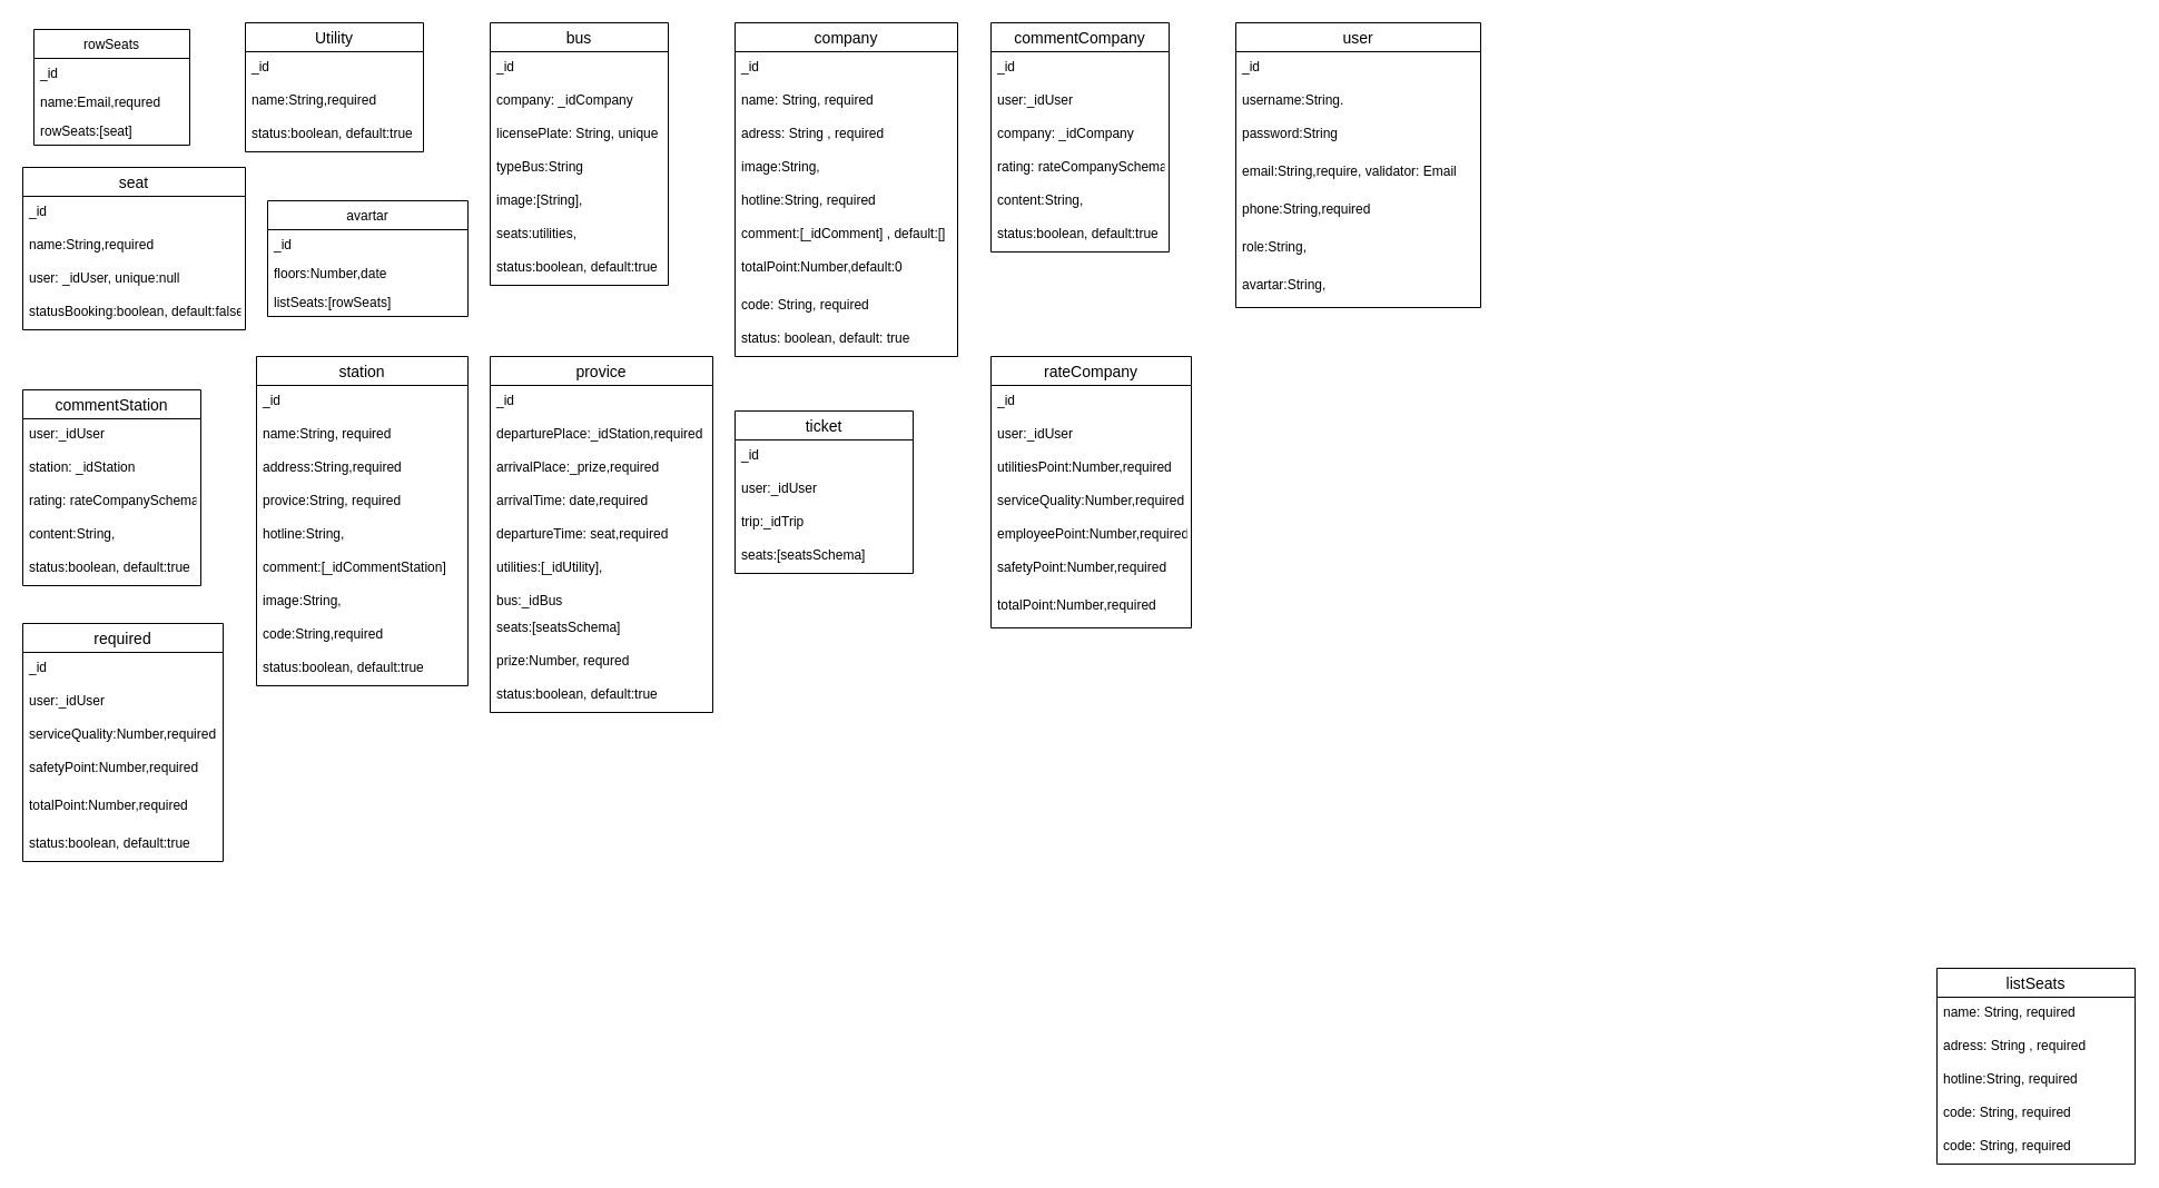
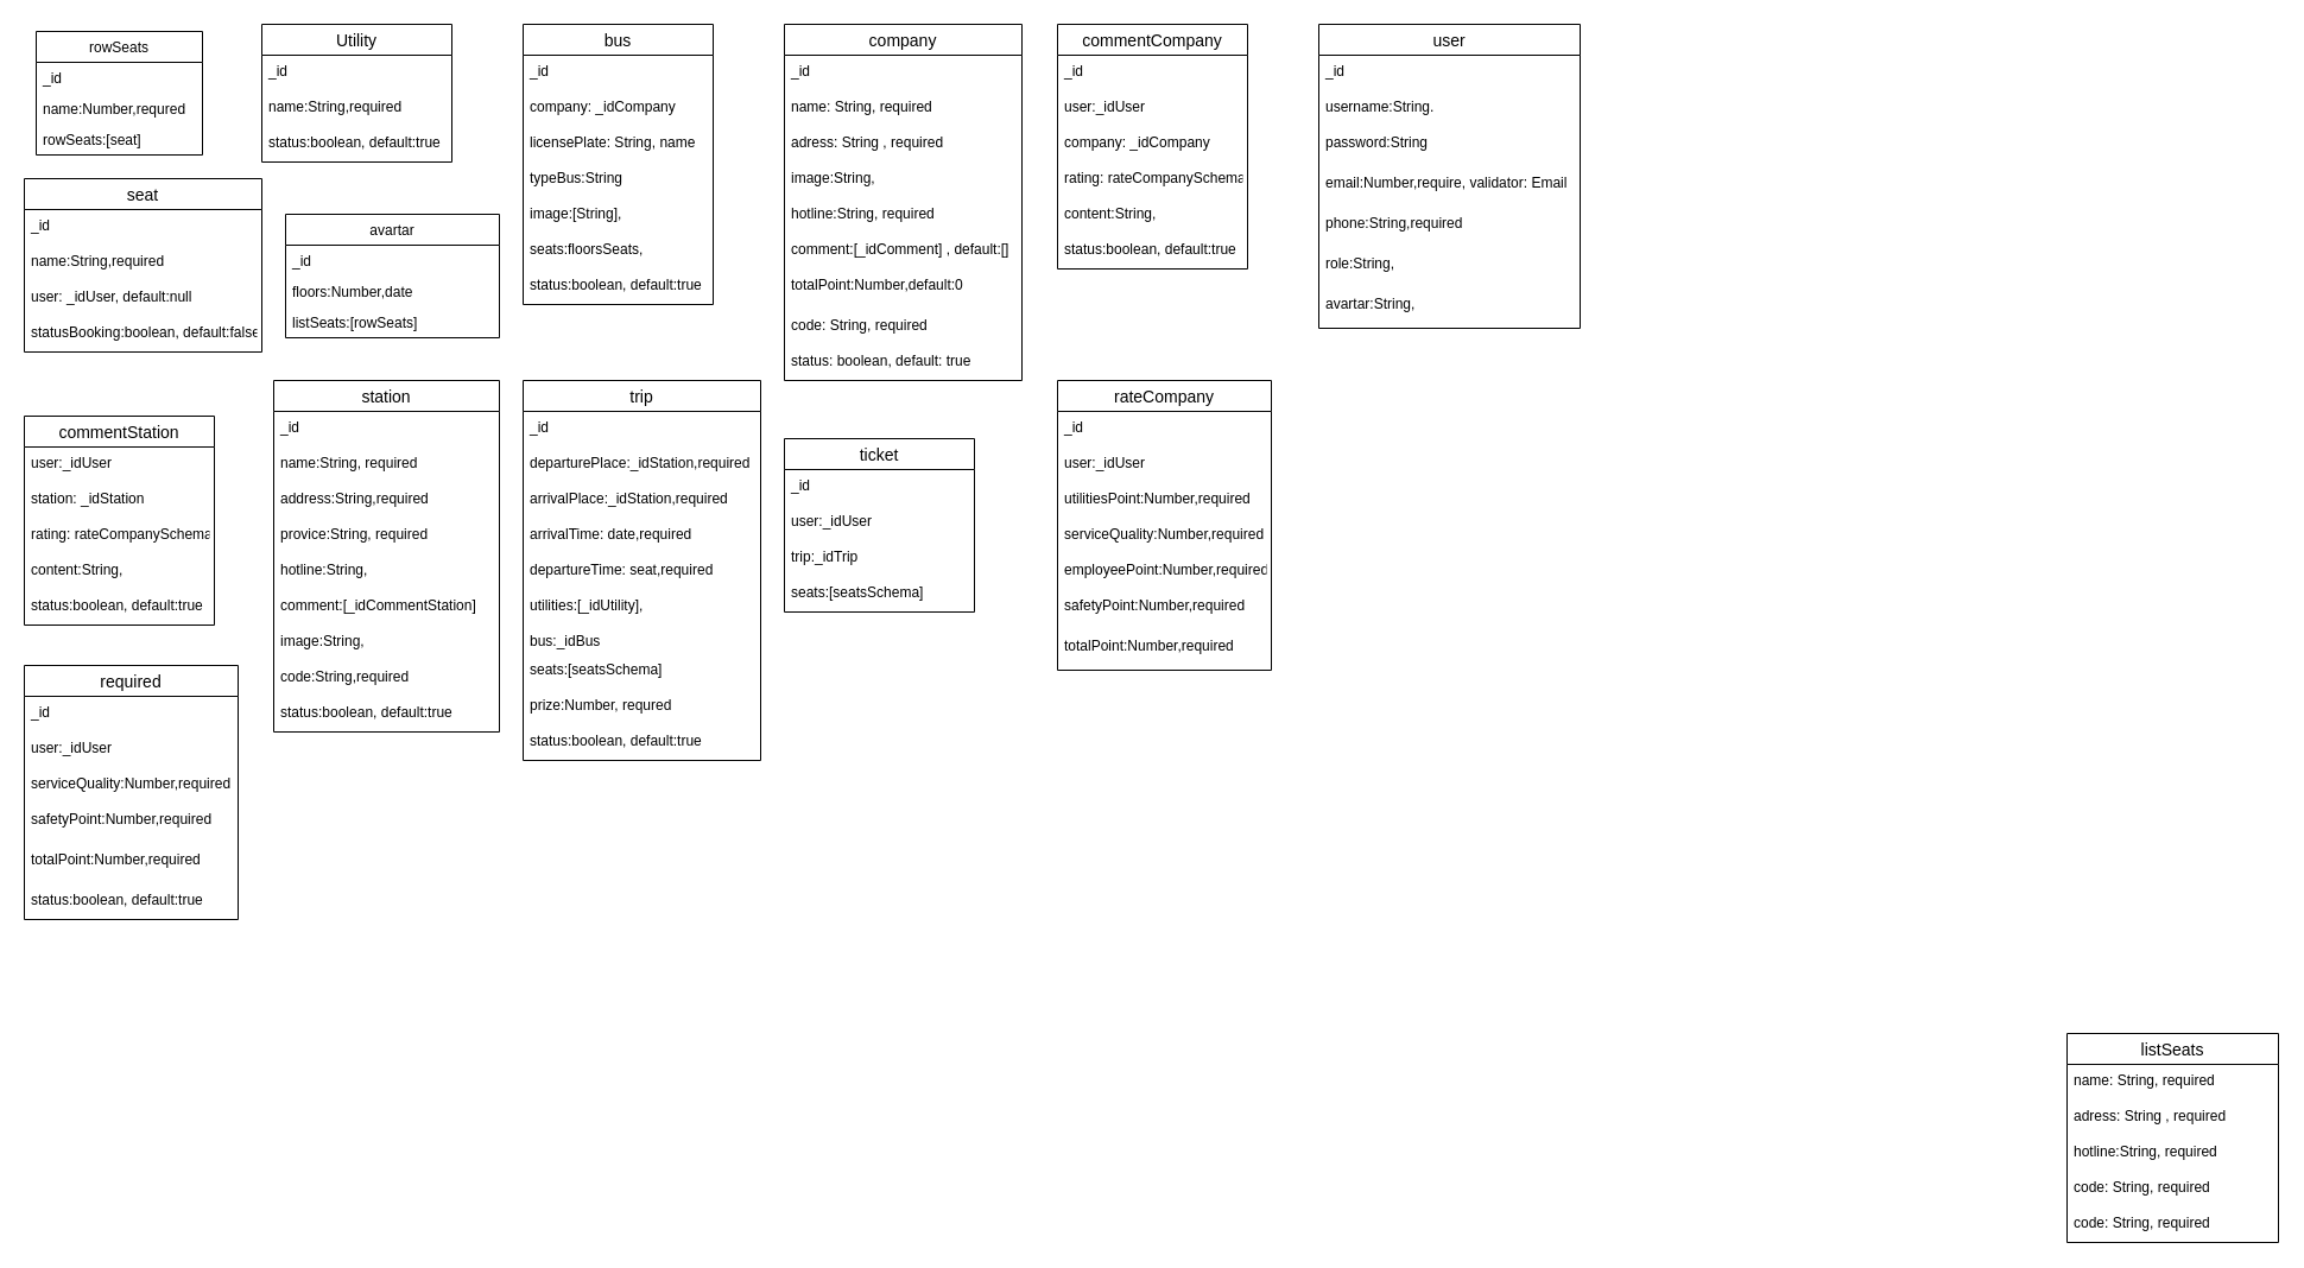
- <mxCell id="103" value="name:Email,requred" style="text;strokeColor=none;fillColor=none;align=left;verticalAlign=top;spacingLeft=4;spacingRight=4;overflow=hidden;rotatable=0;points=[[0,0.5],[1,0.5]];portConstraint=eastwest;" vertex="1" parent="101"><mxGeometry y="52" width="140" height="26" as="geometry" /></mxCell>
+ <mxCell id="103" value="name:Number,requred" style="text;strokeColor=none;fillColor=none;align=left;verticalAlign=top;spacingLeft=4;spacingRight=4;overflow=hidden;rotatable=0;points=[[0,0.5],[1,0.5]];portConstraint=eastwest;" vertex="1" parent="101"><mxGeometry y="52" width="140" height="26" as="geometry" /></mxCell>
- <mxCell id="21" value="licensePlate: String, unique&#10;" style="text;strokeColor=none;fillColor=none;spacingLeft=4;spacingRight=4;overflow=hidden;rotatable=0;points=[[0,0.5],[1,0.5]];portConstraint=eastwest;fontSize=12;" parent="18" vertex="1"><mxGeometry y="86" width="160" height="30" as="geometry" /></mxCell>
+ <mxCell id="21" value="licensePlate: String, name&#10;" style="text;strokeColor=none;fillColor=none;spacingLeft=4;spacingRight=4;overflow=hidden;rotatable=0;points=[[0,0.5],[1,0.5]];portConstraint=eastwest;fontSize=12;" parent="18" vertex="1"><mxGeometry y="86" width="160" height="30" as="geometry" /></mxCell>
- <mxCell id="67" value="email:String,require, validator: Email" style="text;strokeColor=none;fillColor=none;spacingLeft=4;spacingRight=4;overflow=hidden;rotatable=0;points=[[0,0.5],[1,0.5]];portConstraint=eastwest;fontSize=12;" parent="63" vertex="1"><mxGeometry y="120" width="220" height="34" as="geometry" /></mxCell>
+ <mxCell id="67" value="email:Number,require, validator: Email" style="text;strokeColor=none;fillColor=none;spacingLeft=4;spacingRight=4;overflow=hidden;rotatable=0;points=[[0,0.5],[1,0.5]];portConstraint=eastwest;fontSize=12;" parent="63" vertex="1"><mxGeometry y="120" width="220" height="34" as="geometry" /></mxCell>
- <mxCell id="24" value="seats:utilities," style="text;strokeColor=none;fillColor=none;spacingLeft=4;spacingRight=4;overflow=hidden;rotatable=0;points=[[0,0.5],[1,0.5]];portConstraint=eastwest;fontSize=12;" parent="18" vertex="1"><mxGeometry y="176" width="160" height="30" as="geometry" /></mxCell>
+ <mxCell id="24" value="seats:floorsSeats," style="text;strokeColor=none;fillColor=none;spacingLeft=4;spacingRight=4;overflow=hidden;rotatable=0;points=[[0,0.5],[1,0.5]];portConstraint=eastwest;fontSize=12;" parent="18" vertex="1"><mxGeometry y="176" width="160" height="30" as="geometry" /></mxCell>
- <mxCell id="61" value="user: _idUser, unique:null" style="text;strokeColor=none;fillColor=none;spacingLeft=4;spacingRight=4;overflow=hidden;rotatable=0;points=[[0,0.5],[1,0.5]];portConstraint=eastwest;fontSize=12;" parent="58" vertex="1"><mxGeometry y="86" width="200" height="30" as="geometry" /></mxCell>
+ <mxCell id="61" value="user: _idUser, default:null" style="text;strokeColor=none;fillColor=none;spacingLeft=4;spacingRight=4;overflow=hidden;rotatable=0;points=[[0,0.5],[1,0.5]];portConstraint=eastwest;fontSize=12;" parent="58" vertex="1"><mxGeometry y="86" width="200" height="30" as="geometry" /></mxCell>
- <mxCell id="37" value="provice" style="swimlane;fontStyle=0;childLayout=stackLayout;horizontal=1;startSize=26;horizontalStack=0;resizeParent=1;resizeParentMax=0;resizeLast=0;collapsible=1;marginBottom=0;align=center;fontSize=14;fillColor=none;" parent="1" vertex="1"><mxGeometry x="440" y="320" width="200" height="320" as="geometry" /></mxCell>
+ <mxCell id="37" value="trip" style="swimlane;fontStyle=0;childLayout=stackLayout;horizontal=1;startSize=26;horizontalStack=0;resizeParent=1;resizeParentMax=0;resizeLast=0;collapsible=1;marginBottom=0;align=center;fontSize=14;fillColor=none;" parent="1" vertex="1"><mxGeometry x="440" y="320" width="200" height="320" as="geometry" /></mxCell>
- <mxCell id="40" value="arrivalPlace:_prize,required" style="text;strokeColor=none;fillColor=none;spacingLeft=4;spacingRight=4;overflow=hidden;rotatable=0;points=[[0,0.5],[1,0.5]];portConstraint=eastwest;fontSize=12;" parent="37" vertex="1"><mxGeometry y="86" width="200" height="30" as="geometry" /></mxCell>
+ <mxCell id="40" value="arrivalPlace:_idStation,required" style="text;strokeColor=none;fillColor=none;spacingLeft=4;spacingRight=4;overflow=hidden;rotatable=0;points=[[0,0.5],[1,0.5]];portConstraint=eastwest;fontSize=12;" parent="37" vertex="1"><mxGeometry y="86" width="200" height="30" as="geometry" /></mxCell>
